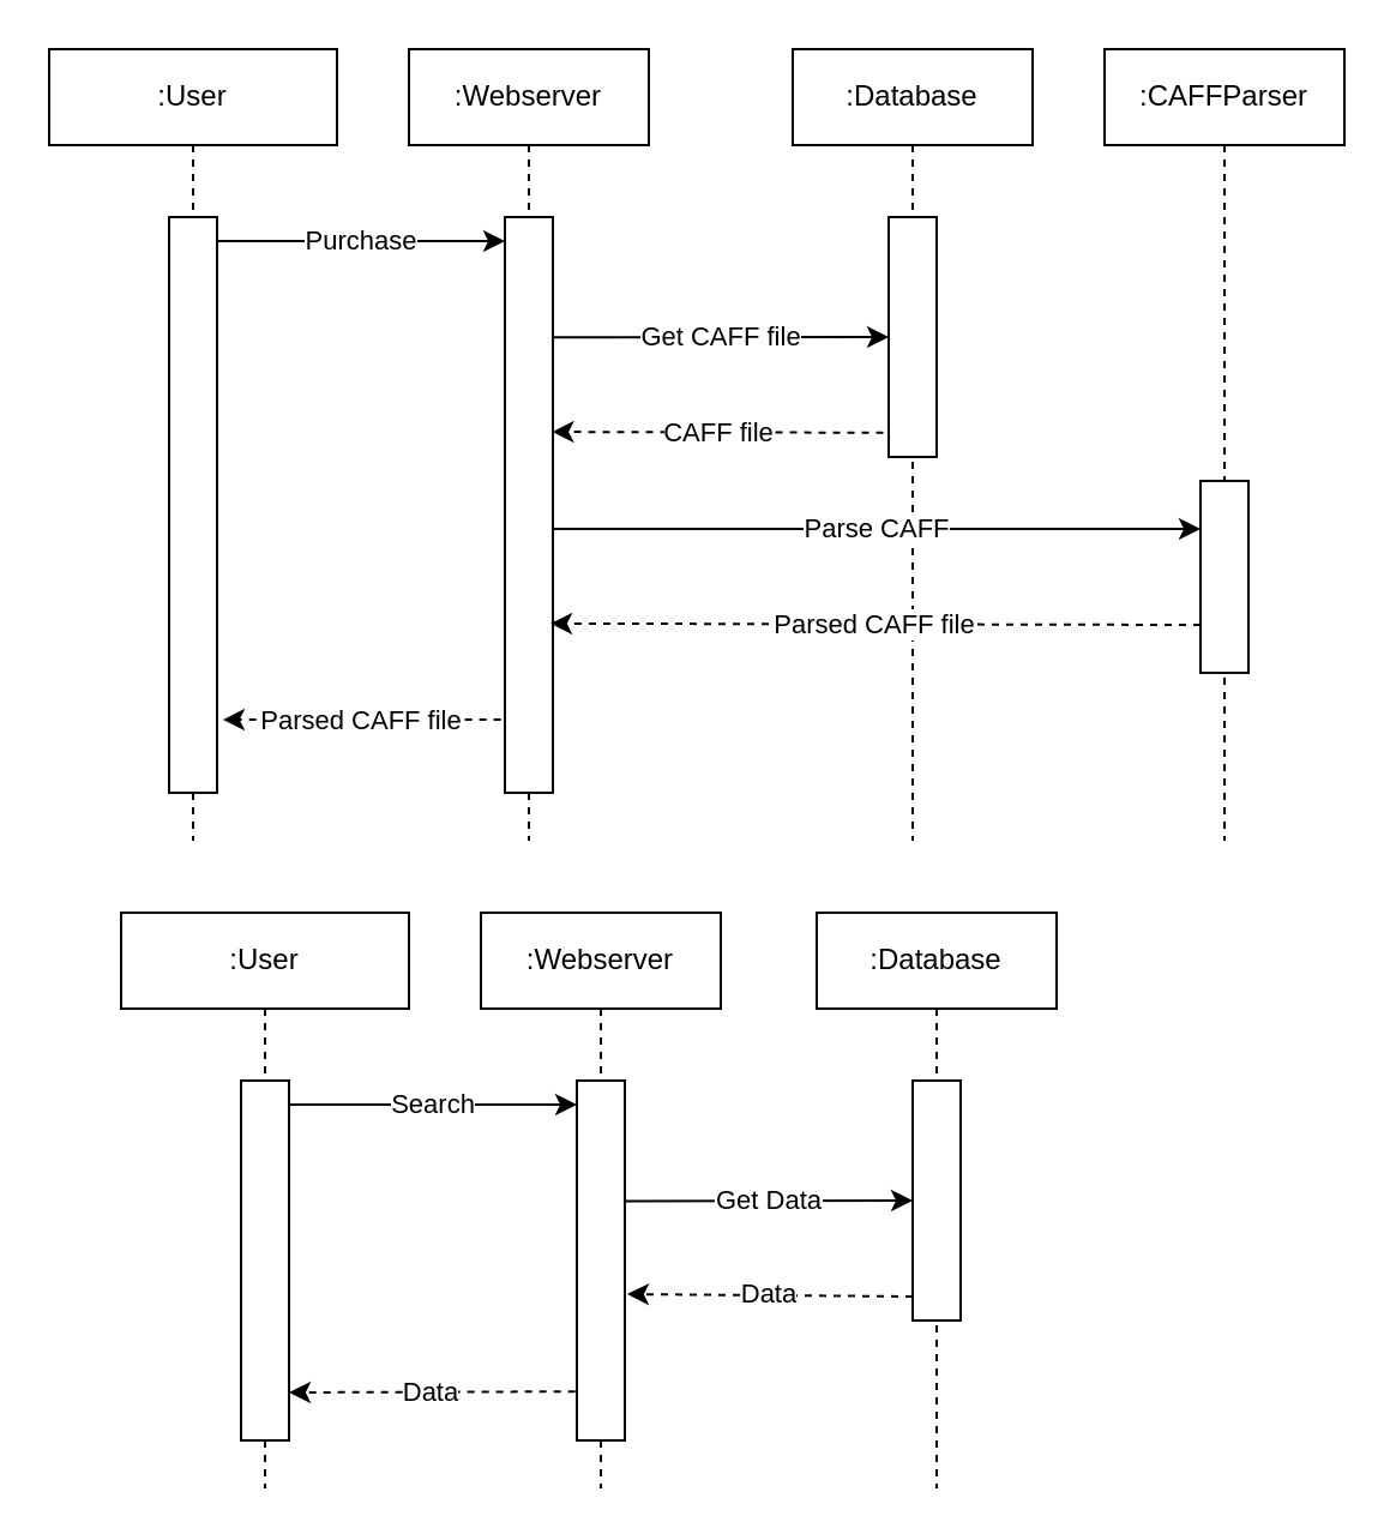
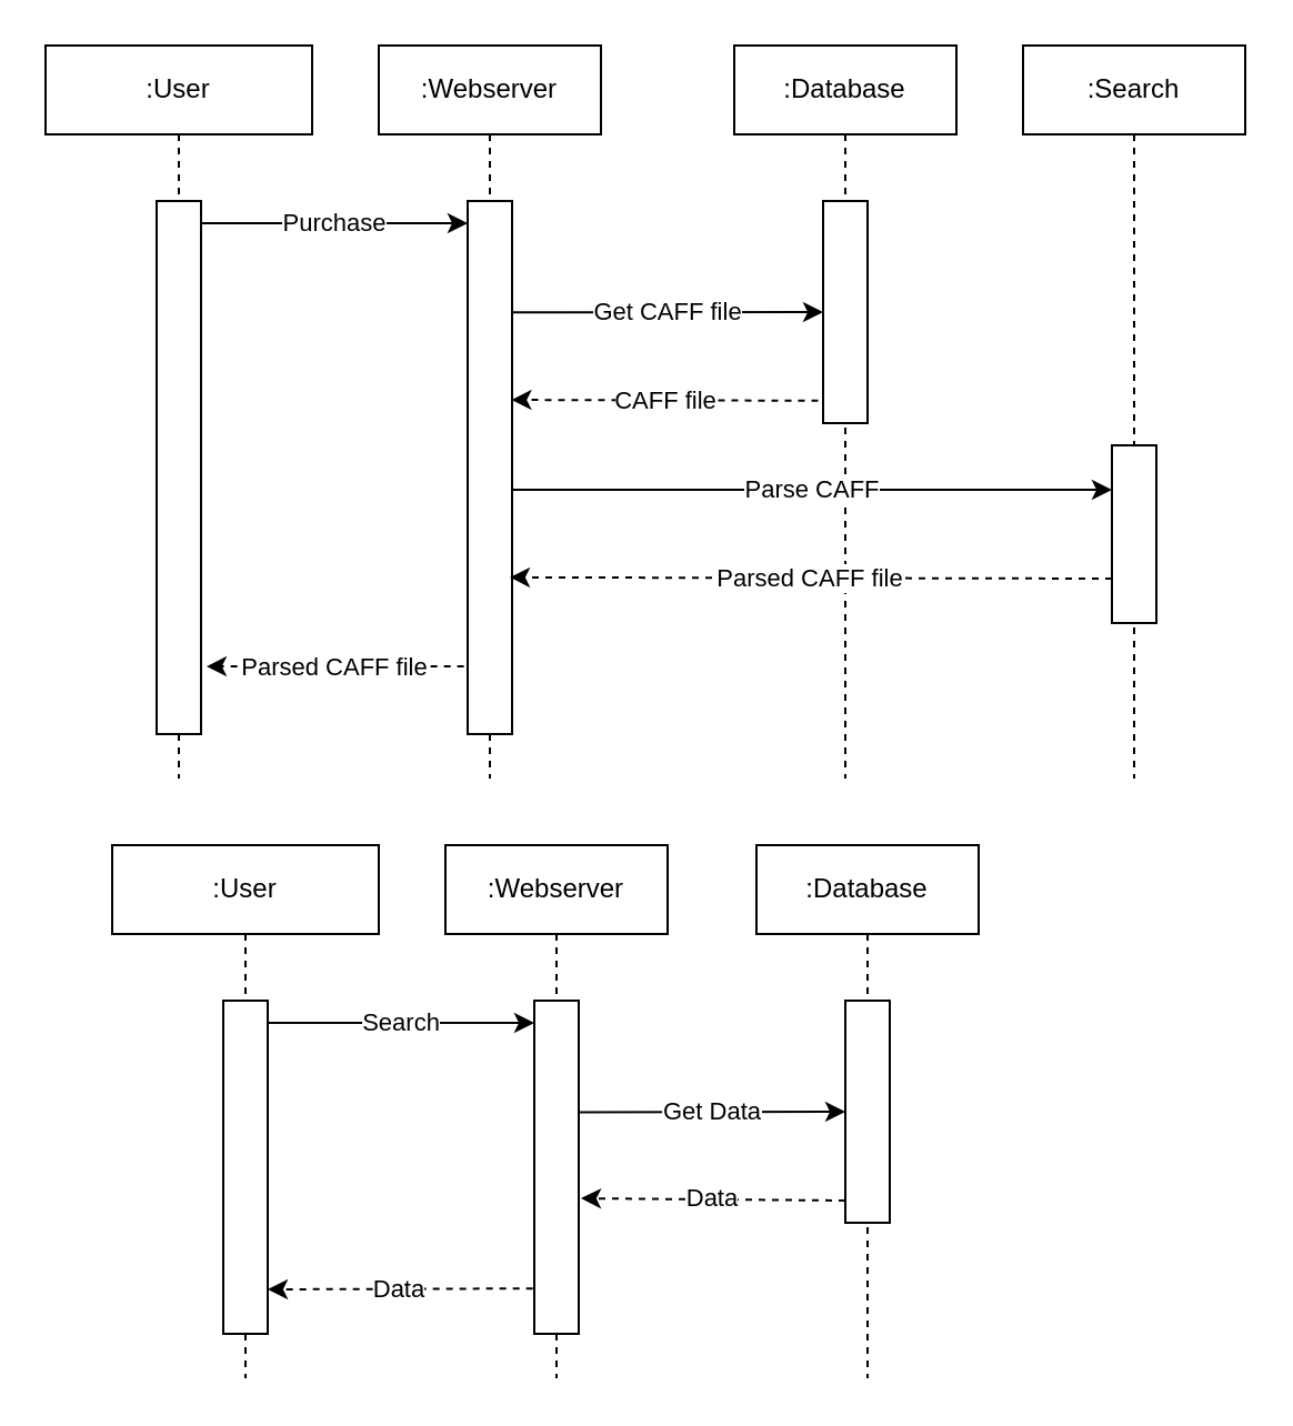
- <mxCell id="8" value=":CAFFParser" style="shape=umlLifeline;perimeter=lifelinePerimeter;whiteSpace=wrap;html=1;container=1;collapsible=0;recursiveResize=0;outlineConnect=0;" parent="1" vertex="1"><mxGeometry x="460" y="20" width="100" height="330" as="geometry" /></mxCell>
+ <mxCell id="8" value=":Search" style="shape=umlLifeline;perimeter=lifelinePerimeter;whiteSpace=wrap;html=1;container=1;collapsible=0;recursiveResize=0;outlineConnect=0;" parent="1" vertex="1"><mxGeometry x="460" y="20" width="100" height="330" as="geometry" /></mxCell>
